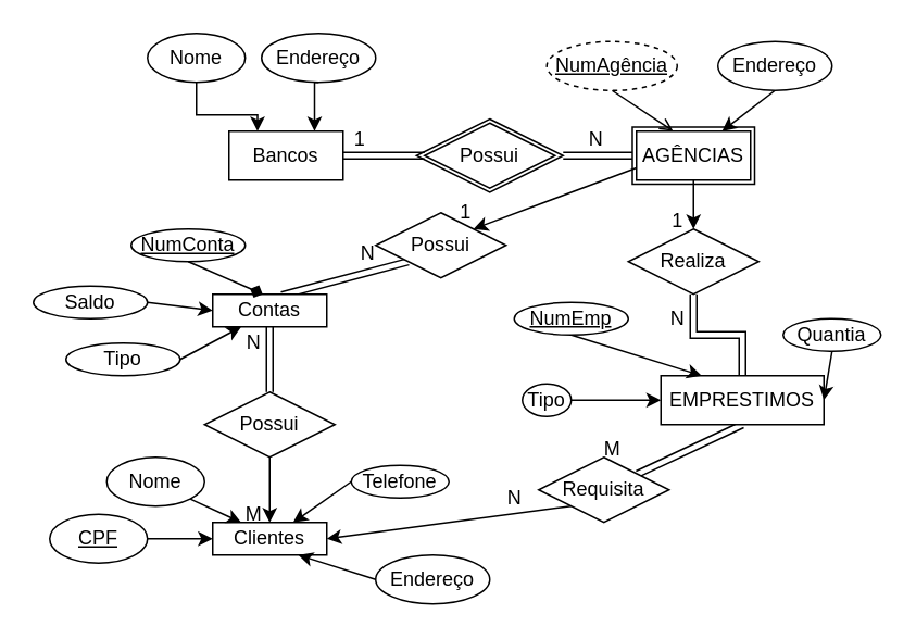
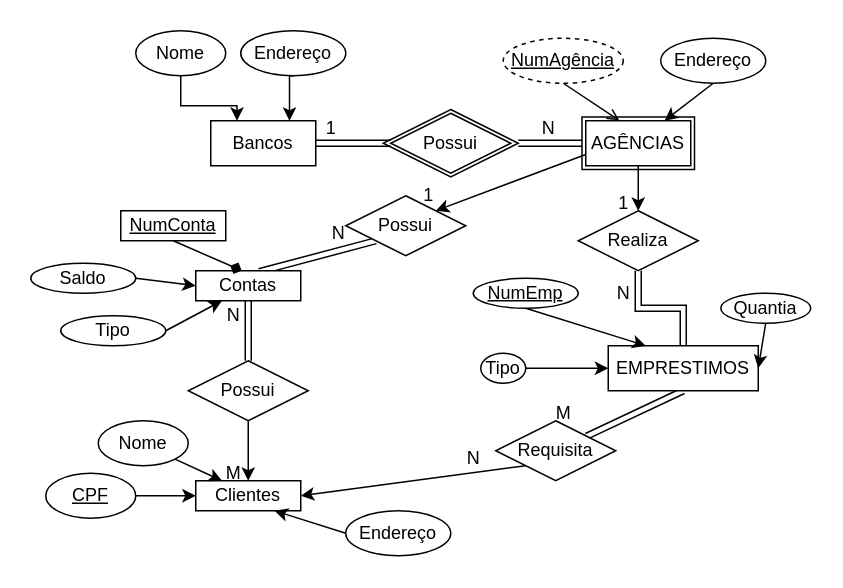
- <mxCell id="27" value="&lt;u&gt;NumConta&lt;/u&gt;" style="ellipse;whiteSpace=wrap;html=1;" vertex="1" parent="1"><mxGeometry x="80" y="140" width="70" height="20" as="geometry" /></mxCell>
+ <mxCell id="27" value="&lt;u&gt;NumConta&lt;/u&gt;" style="whiteSpace=wrap;html=1;rounded=0;" vertex="1" parent="1"><mxGeometry x="80" y="140" width="70" height="20" as="geometry" /></mxCell>
- <mxCell id="40" value="Telefone" style="ellipse;whiteSpace=wrap;html=1;" vertex="1" parent="1"><mxGeometry x="215" y="285" width="60" height="20" as="geometry" /></mxCell>
- <mxCell id="39" style="edgeStyle=none;rounded=0;orthogonalLoop=1;jettySize=auto;html=1;exitX=0;exitY=0.5;exitDx=0;exitDy=0;" edge="1" parent="1" source="40" target="34"><mxGeometry relative="1" as="geometry" /></mxCell>
